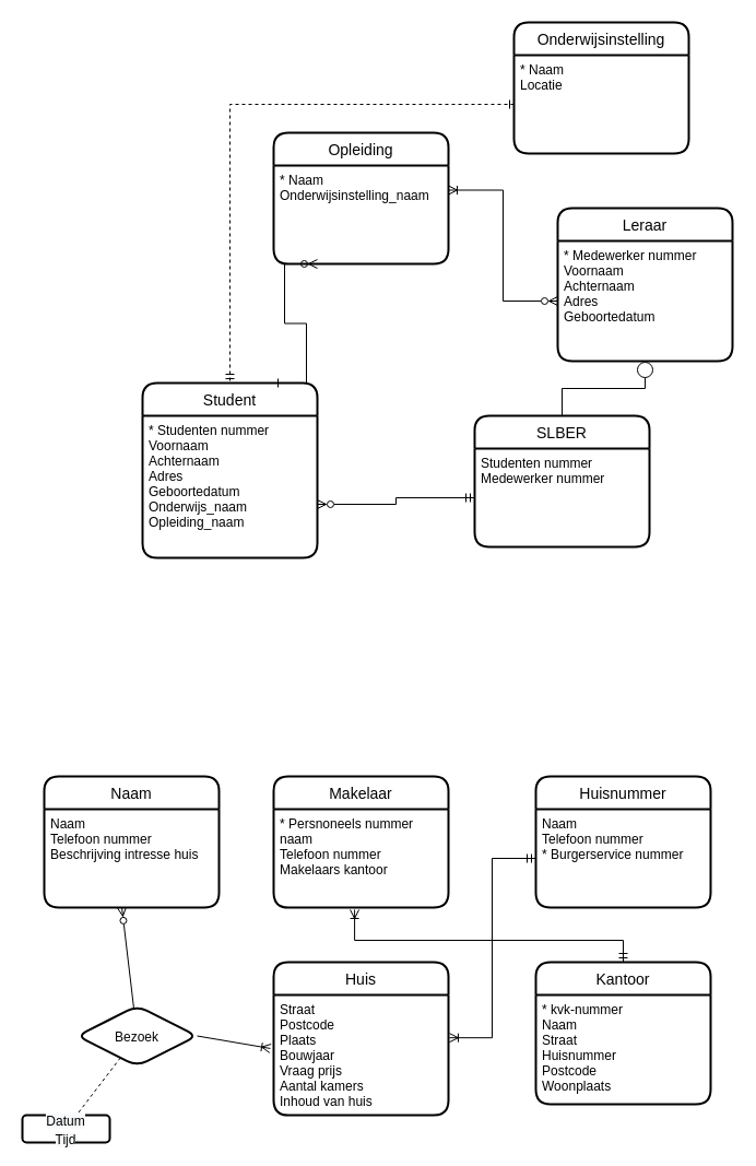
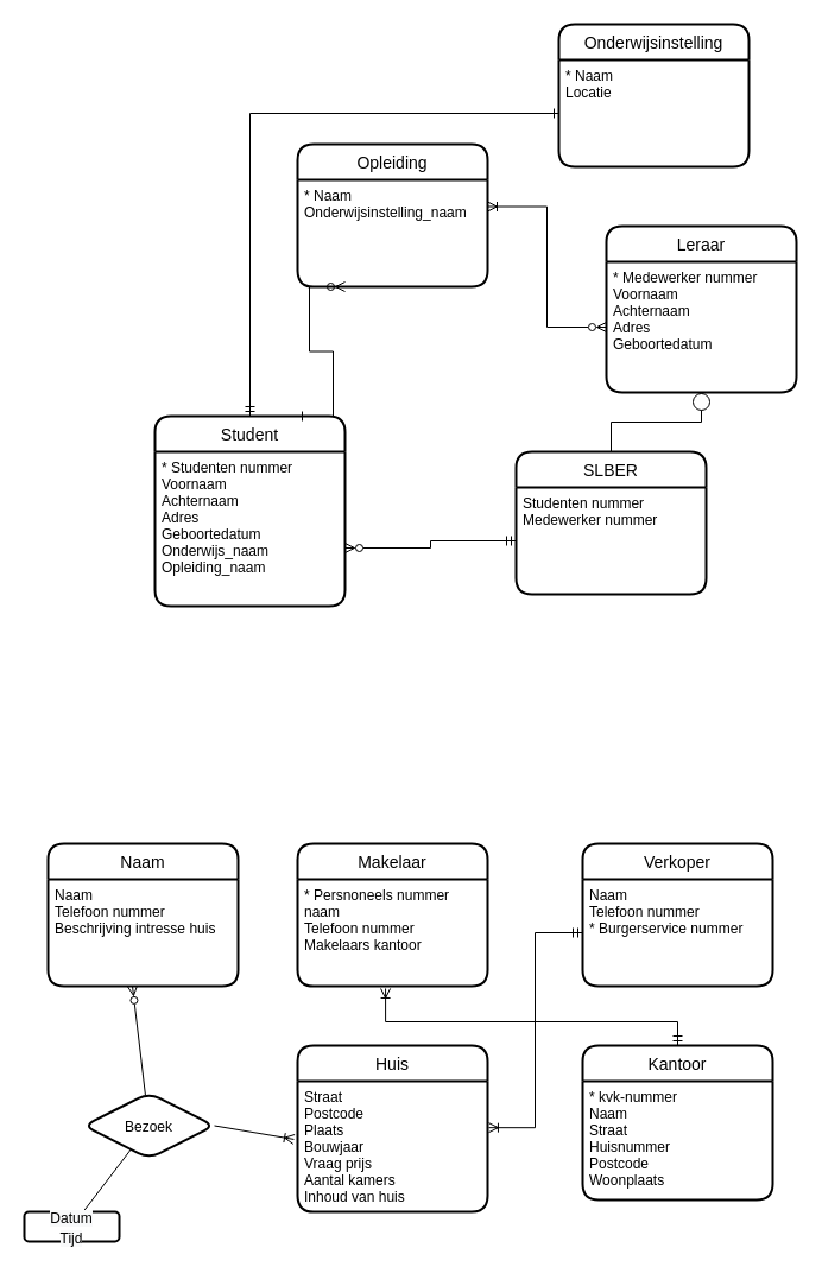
- <mxCell id="11" style="edgeStyle=orthogonalEdgeStyle;rounded=0;orthogonalLoop=1;jettySize=auto;html=1;endArrow=ERmandOne;endFill=0;startArrow=ERone;startFill=0;entryX=0.5;entryY=0;entryDx=0;entryDy=0;dashed=1;" edge="1" parent="1" source="5" target="2"><mxGeometry relative="1" as="geometry"><mxPoint x="120" y="400" as="targetPoint" /></mxGeometry></mxCell>
+ <mxCell id="11" style="edgeStyle=orthogonalEdgeStyle;rounded=0;orthogonalLoop=1;jettySize=auto;html=1;endArrow=ERmandOne;endFill=0;startArrow=ERone;startFill=0;entryX=0.5;entryY=0;entryDx=0;entryDy=0;" edge="1" parent="1" source="5" target="2"><mxGeometry relative="1" as="geometry"><mxPoint x="120" y="400" as="targetPoint" /></mxGeometry></mxCell>
- <mxCell id="19" value="Huisnummer" style="swimlane;childLayout=stackLayout;horizontal=1;startSize=30;horizontalStack=0;rounded=1;fontSize=14;fontStyle=0;strokeWidth=2;resizeParent=0;resizeLast=1;shadow=0;dashed=0;align=center;" vertex="1" parent="1"><mxGeometry x="490" y="710" width="160" height="120" as="geometry" /></mxCell>
+ <mxCell id="19" value="Verkoper" style="swimlane;childLayout=stackLayout;horizontal=1;startSize=30;horizontalStack=0;rounded=1;fontSize=14;fontStyle=0;strokeWidth=2;resizeParent=0;resizeLast=1;shadow=0;dashed=0;align=center;" vertex="1" parent="1"><mxGeometry x="490" y="710" width="160" height="120" as="geometry" /></mxCell>
- <mxCell id="31" value="" style="edgeStyle=none;rounded=0;sketch=0;orthogonalLoop=1;jettySize=auto;html=1;shadow=0;startArrow=none;startFill=0;endArrow=none;endFill=0;dashed=1;" edge="1" parent="1" source="32" target="34"><mxGeometry relative="1" as="geometry" /></mxCell>
+ <mxCell id="31" value="" style="edgeStyle=none;rounded=0;sketch=0;orthogonalLoop=1;jettySize=auto;html=1;shadow=0;startArrow=none;startFill=0;endArrow=none;endFill=0;" edge="1" parent="1" source="32" target="34"><mxGeometry relative="1" as="geometry" /></mxCell>
